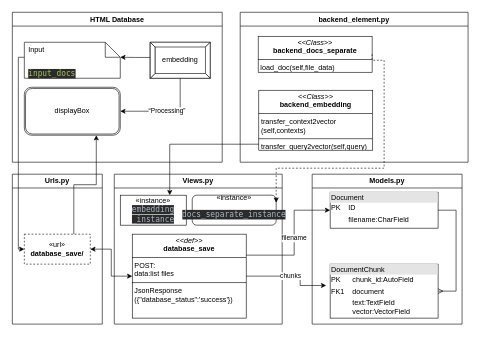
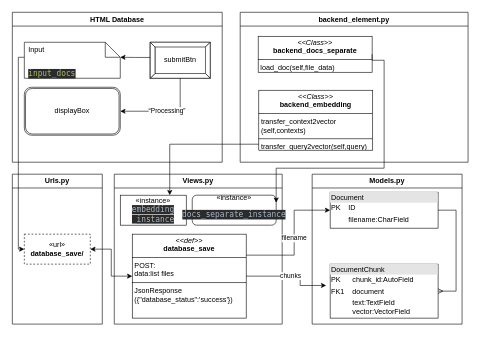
- <mxCell id="16" value="embedding" style="labelPosition=center;verticalLabelPosition=middle;align=center;html=1;shape=mxgraph.basic.button;dx=7.9;whiteSpace=wrap;" parent="15" vertex="1"><mxGeometry x="230" y="50" width="100" height="60" as="geometry" /></mxCell>
+ <mxCell id="16" value="submitBtn" style="labelPosition=center;verticalLabelPosition=middle;align=center;html=1;shape=mxgraph.basic.button;dx=7.9;whiteSpace=wrap;" parent="15" vertex="1"><mxGeometry x="230" y="50" width="100" height="60" as="geometry" /></mxCell>
- <mxCell id="28" style="edgeStyle=orthogonalEdgeStyle;rounded=0;orthogonalLoop=1;jettySize=auto;html=1;entryX=1;entryY=0.25;entryDx=0;entryDy=0;exitX=1;exitY=0.5;exitDx=0;exitDy=0;dashed=1;" parent="1" source="26" target="10" edge="1"><mxGeometry relative="1" as="geometry"><Array as="points"><mxPoint x="640" y="100" /><mxPoint x="640" y="280" /><mxPoint x="460" y="280" /></Array></mxGeometry></mxCell>
+ <mxCell id="28" style="edgeStyle=orthogonalEdgeStyle;rounded=0;orthogonalLoop=1;jettySize=auto;html=1;entryX=1;entryY=0.25;entryDx=0;entryDy=0;exitX=1;exitY=0.5;exitDx=0;exitDy=0;" parent="1" source="26" target="10" edge="1"><mxGeometry relative="1" as="geometry"><Array as="points"><mxPoint x="640" y="100" /><mxPoint x="640" y="280" /><mxPoint x="460" y="280" /></Array></mxGeometry></mxCell>
- <mxCell id="24" style="edgeStyle=orthogonalEdgeStyle;rounded=0;orthogonalLoop=1;jettySize=auto;html=1;exitX=0.75;exitY=0;exitDx=0;exitDy=0;entryX=0.75;entryY=1;entryDx=0;entryDy=0;" parent="1" source="14" target="20" edge="1"><mxGeometry relative="1" as="geometry" /></mxCell>
